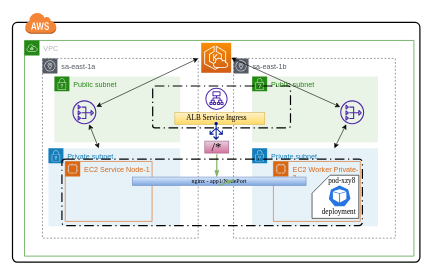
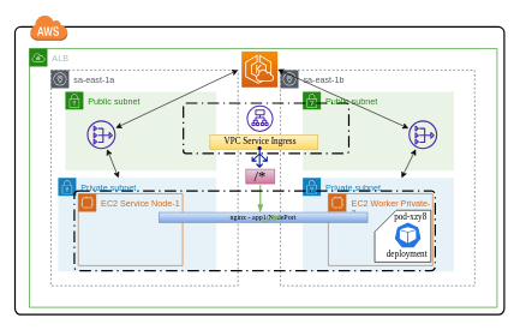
- <mxCell id="4" value="VPC" style="points=[[0,0],[0.25,0],[0.5,0],[0.75,0],[1,0],[1,0.25],[1,0.5],[1,0.75],[1,1],[0.75,1],[0.5,1],[0.25,1],[0,1],[0,0.75],[0,0.5],[0,0.25]];outlineConnect=0;gradientColor=none;html=1;whiteSpace=wrap;fontSize=12;fontStyle=0;container=1;pointerEvents=0;collapsible=0;recursiveResize=0;shape=mxgraph.aws4.group;grIcon=mxgraph.aws4.group_vpc;strokeColor=#248814;fillColor=none;verticalAlign=top;align=left;spacingLeft=30;fontColor=#AAB7B8;dashed=0;" vertex="1" parent="1"><mxGeometry x="40" y="67" width="650" height="360" as="geometry" /></mxCell>
+ <mxCell id="4" value="ALB" style="points=[[0,0],[0.25,0],[0.5,0],[0.75,0],[1,0],[1,0.25],[1,0.5],[1,0.75],[1,1],[0.75,1],[0.5,1],[0.25,1],[0,1],[0,0.75],[0,0.5],[0,0.25]];outlineConnect=0;gradientColor=none;html=1;whiteSpace=wrap;fontSize=12;fontStyle=0;container=1;pointerEvents=0;collapsible=0;recursiveResize=0;shape=mxgraph.aws4.group;grIcon=mxgraph.aws4.group_vpc;strokeColor=#248814;fillColor=none;verticalAlign=top;align=left;spacingLeft=30;fontColor=#AAB7B8;dashed=0;" vertex="1" parent="1"><mxGeometry x="40" y="67" width="650" height="360" as="geometry" /></mxCell>
- <mxCell id="15" value="ALB Service Ingress" style="text;html=1;strokeColor=none;fillColor=none;align=center;verticalAlign=middle;whiteSpace=wrap;rounded=0;fontFamily=Comic Sans MS;" vertex="1" parent="4"><mxGeometry x="251" y="120" width="140" height="20" as="geometry" /></mxCell>
+ <mxCell id="15" value="VPC Service Ingress" style="text;html=1;strokeColor=none;fillColor=none;align=center;verticalAlign=middle;whiteSpace=wrap;rounded=0;fontFamily=Comic Sans MS;" vertex="1" parent="4"><mxGeometry x="251" y="120" width="140" height="20" as="geometry" /></mxCell>
